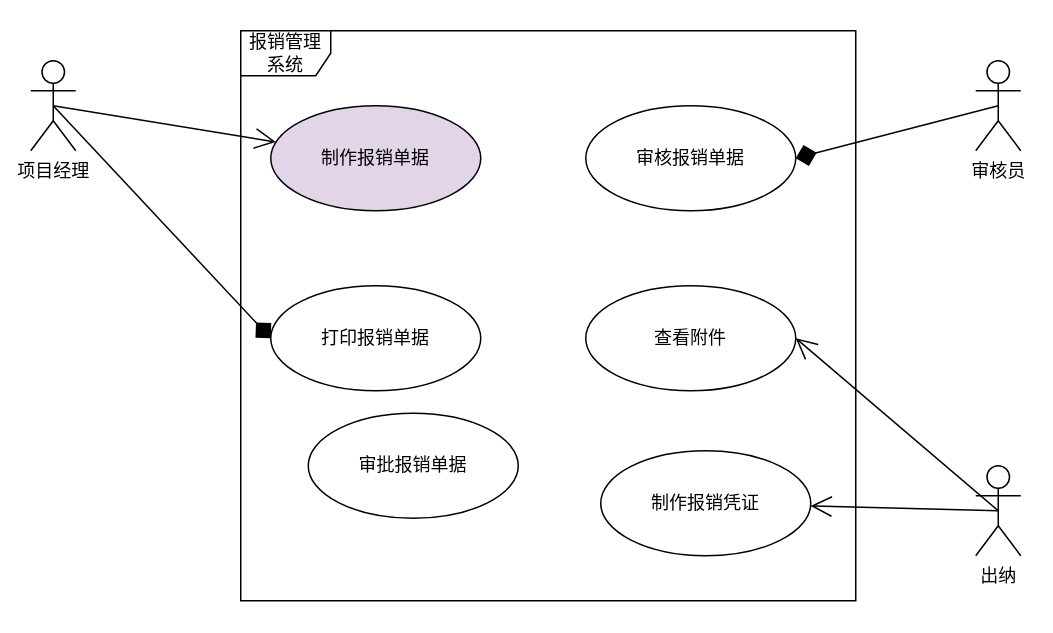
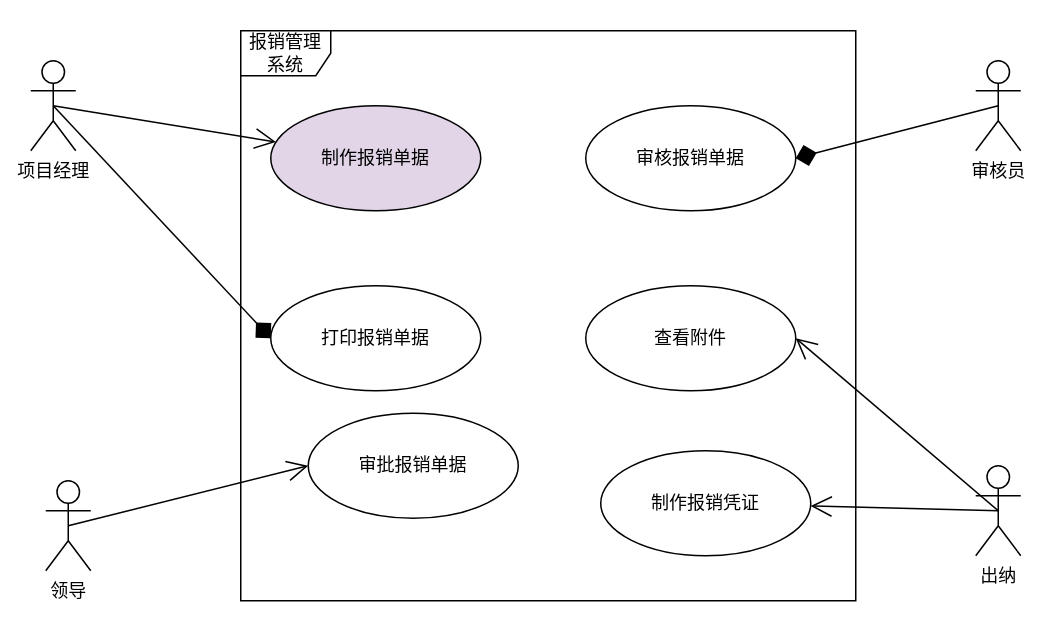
+ <mxCell id="15" value="" style="endArrow=open;endFill=1;endSize=12;html=1;rounded=0;entryX=0;entryY=0.5;entryDx=0;entryDy=0;exitX=0.5;exitY=0.5;exitDx=0;exitDy=0;exitPerimeter=0;" edge="1" parent="1" source="3" target="9"><mxGeometry width="160" relative="1" as="geometry"><mxPoint x="70" y="350" as="sourcePoint" /><mxPoint x="230" y="350" as="targetPoint" /></mxGeometry></mxCell>
+ <mxCell id="3" value="领导" style="shape=umlActor;verticalLabelPosition=bottom;verticalAlign=top;html=1;" vertex="1" parent="1"><mxGeometry x="30" y="320" width="30" height="60" as="geometry" /></mxCell>
